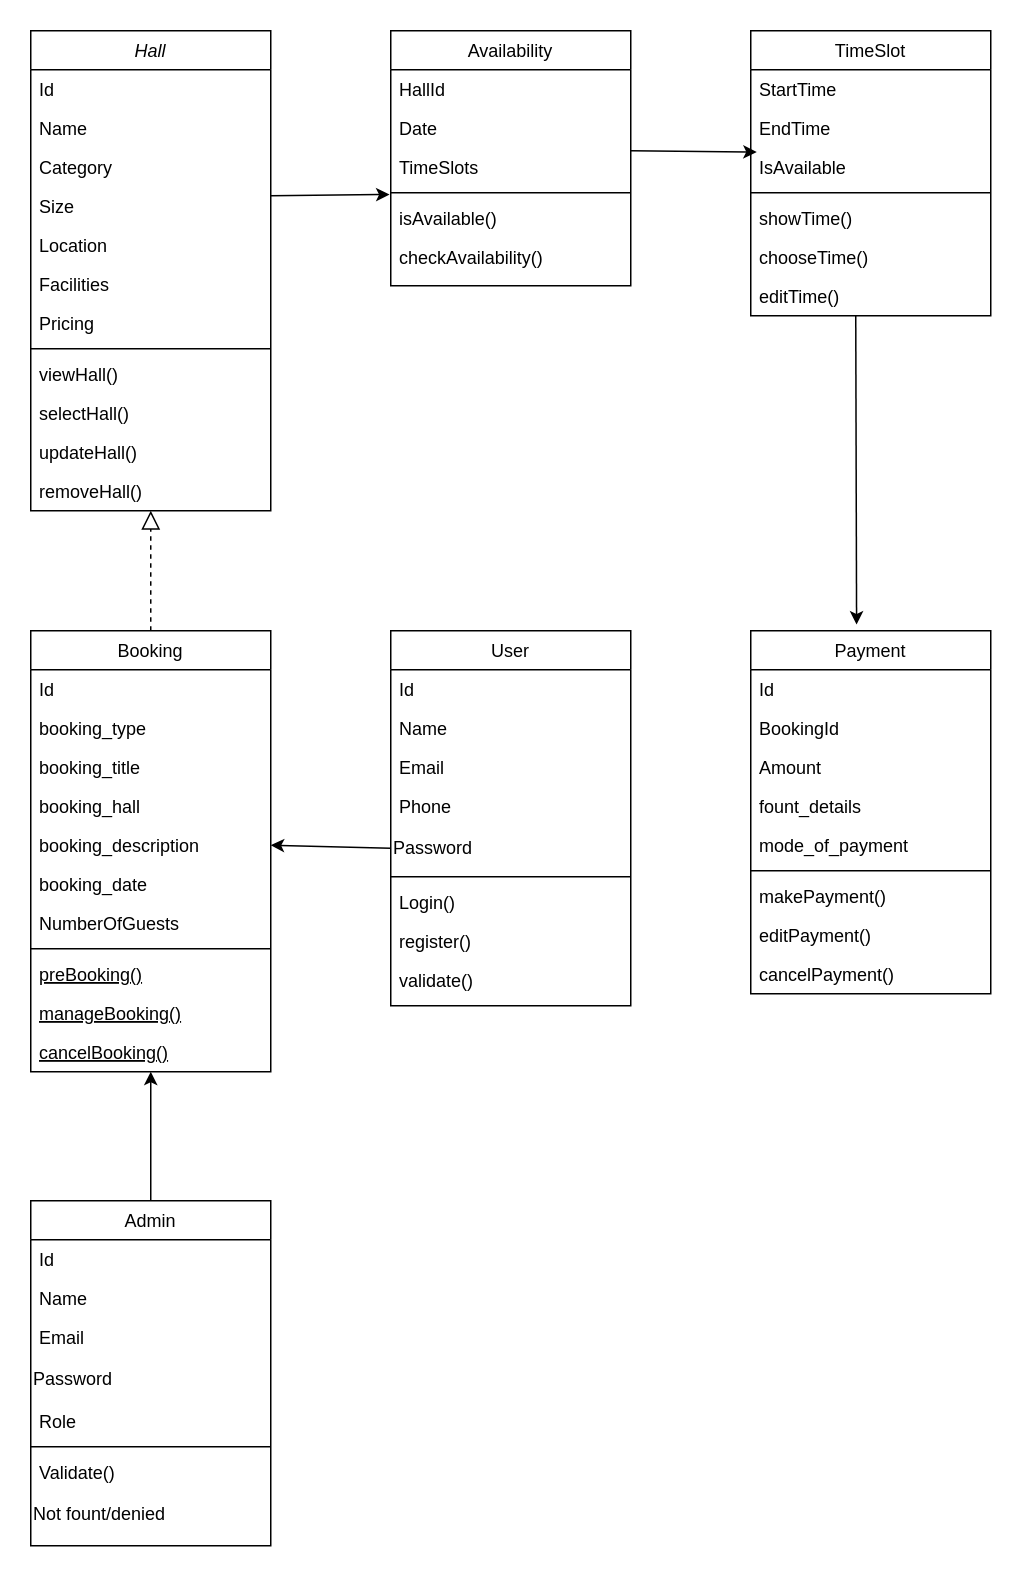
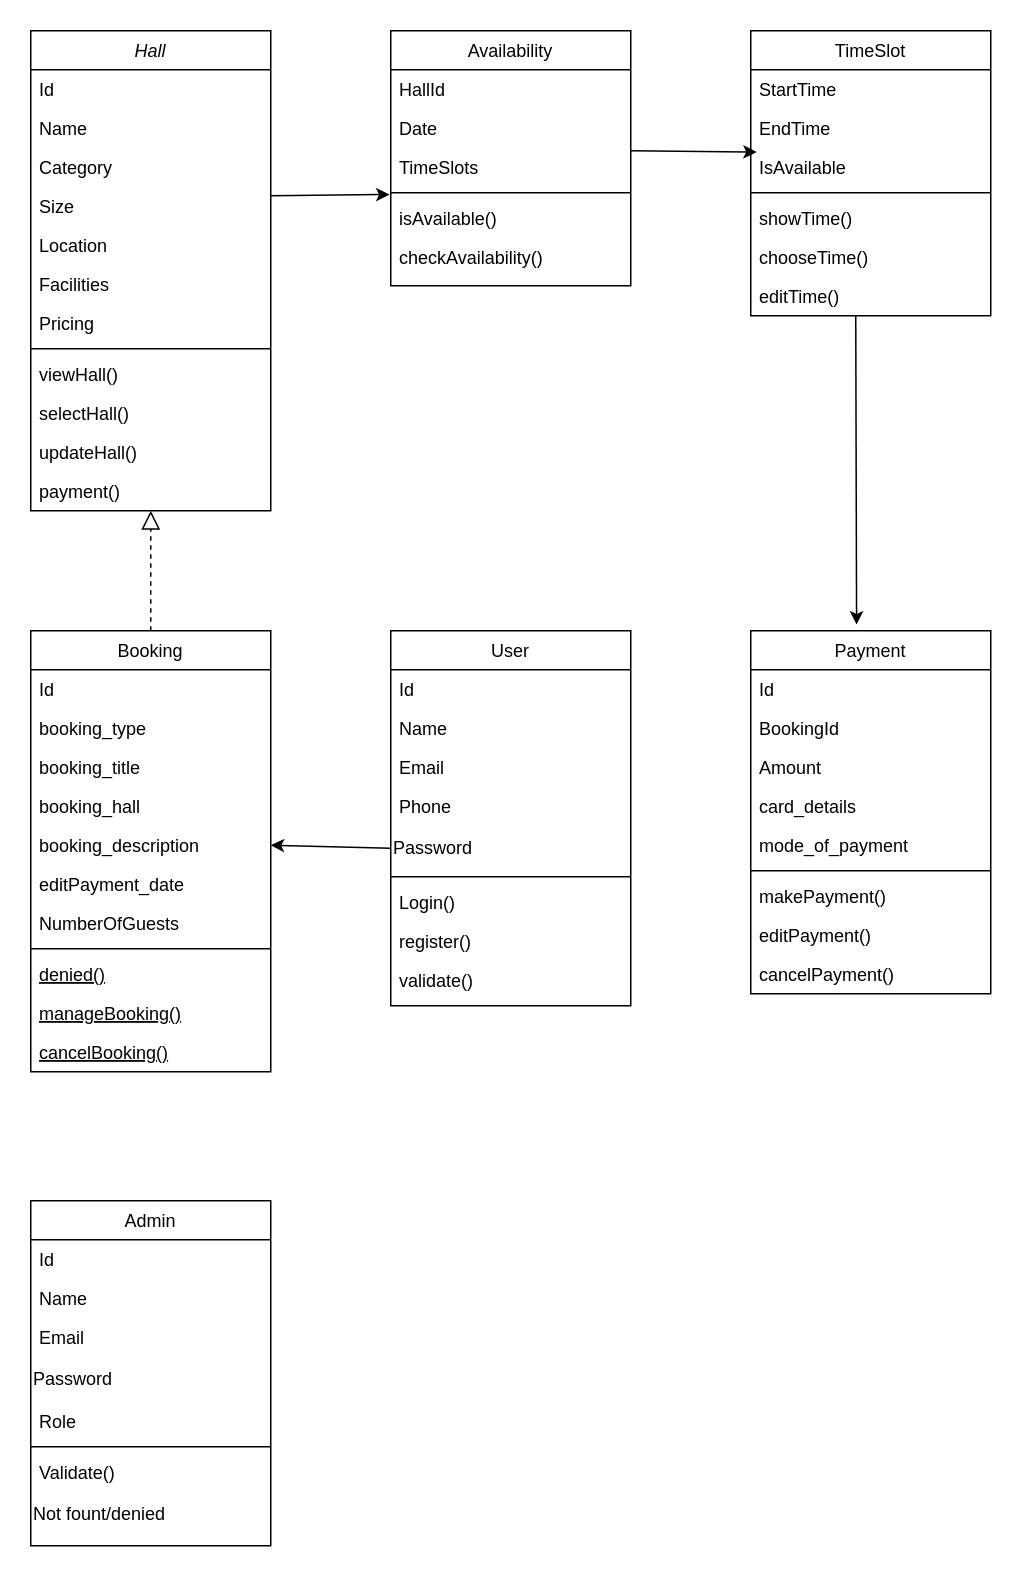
- <mxCell id="14" value="removeHall()" style="text;align=left;verticalAlign=top;spacingLeft=4;spacingRight=4;overflow=hidden;rotatable=0;points=[[0,0.5],[1,0.5]];portConstraint=eastwest;" parent="2" vertex="1"><mxGeometry y="294" width="160" height="26" as="geometry" /></mxCell>
+ <mxCell id="14" value="payment()" style="text;align=left;verticalAlign=top;spacingLeft=4;spacingRight=4;overflow=hidden;rotatable=0;points=[[0,0.5],[1,0.5]];portConstraint=eastwest;" parent="2" vertex="1"><mxGeometry y="294" width="160" height="26" as="geometry" /></mxCell>
- <mxCell id="58" value="fount_details" style="text;align=left;verticalAlign=top;spacingLeft=4;spacingRight=4;overflow=hidden;rotatable=0;points=[[0,0.5],[1,0.5]];portConstraint=eastwest;rounded=0;shadow=0;html=0;" parent="54" vertex="1"><mxGeometry y="104" width="160" height="26" as="geometry" /></mxCell>
+ <mxCell id="58" value="card_details" style="text;align=left;verticalAlign=top;spacingLeft=4;spacingRight=4;overflow=hidden;rotatable=0;points=[[0,0.5],[1,0.5]];portConstraint=eastwest;rounded=0;shadow=0;html=0;" parent="54" vertex="1"><mxGeometry y="104" width="160" height="26" as="geometry" /></mxCell>
- <mxCell id="21" value="booking_date" style="text;align=left;verticalAlign=top;spacingLeft=4;spacingRight=4;overflow=hidden;rotatable=0;points=[[0,0.5],[1,0.5]];portConstraint=eastwest;rounded=0;shadow=0;html=0;" parent="15" vertex="1"><mxGeometry y="156" width="160" height="26" as="geometry" /></mxCell>
+ <mxCell id="21" value="editPayment_date" style="text;align=left;verticalAlign=top;spacingLeft=4;spacingRight=4;overflow=hidden;rotatable=0;points=[[0,0.5],[1,0.5]];portConstraint=eastwest;rounded=0;shadow=0;html=0;" parent="15" vertex="1"><mxGeometry y="156" width="160" height="26" as="geometry" /></mxCell>
- <mxCell id="24" value="preBooking()" style="text;align=left;verticalAlign=top;spacingLeft=4;spacingRight=4;overflow=hidden;rotatable=0;points=[[0,0.5],[1,0.5]];portConstraint=eastwest;fontStyle=4" parent="15" vertex="1"><mxGeometry y="216" width="160" height="26" as="geometry" /></mxCell>
+ <mxCell id="24" value="denied()" style="text;align=left;verticalAlign=top;spacingLeft=4;spacingRight=4;overflow=hidden;rotatable=0;points=[[0,0.5],[1,0.5]];portConstraint=eastwest;fontStyle=4" parent="15" vertex="1"><mxGeometry y="216" width="160" height="26" as="geometry" /></mxCell>
- <mxCell id="64" value="" style="edgeStyle=orthogonalEdgeStyle;rounded=0;orthogonalLoop=1;jettySize=auto;html=1;" parent="1" source="65" target="26" edge="1"><mxGeometry relative="1" as="geometry"><Array as="points"><mxPoint x="100" y="750" /><mxPoint x="100" y="750" /></Array></mxGeometry></mxCell>
